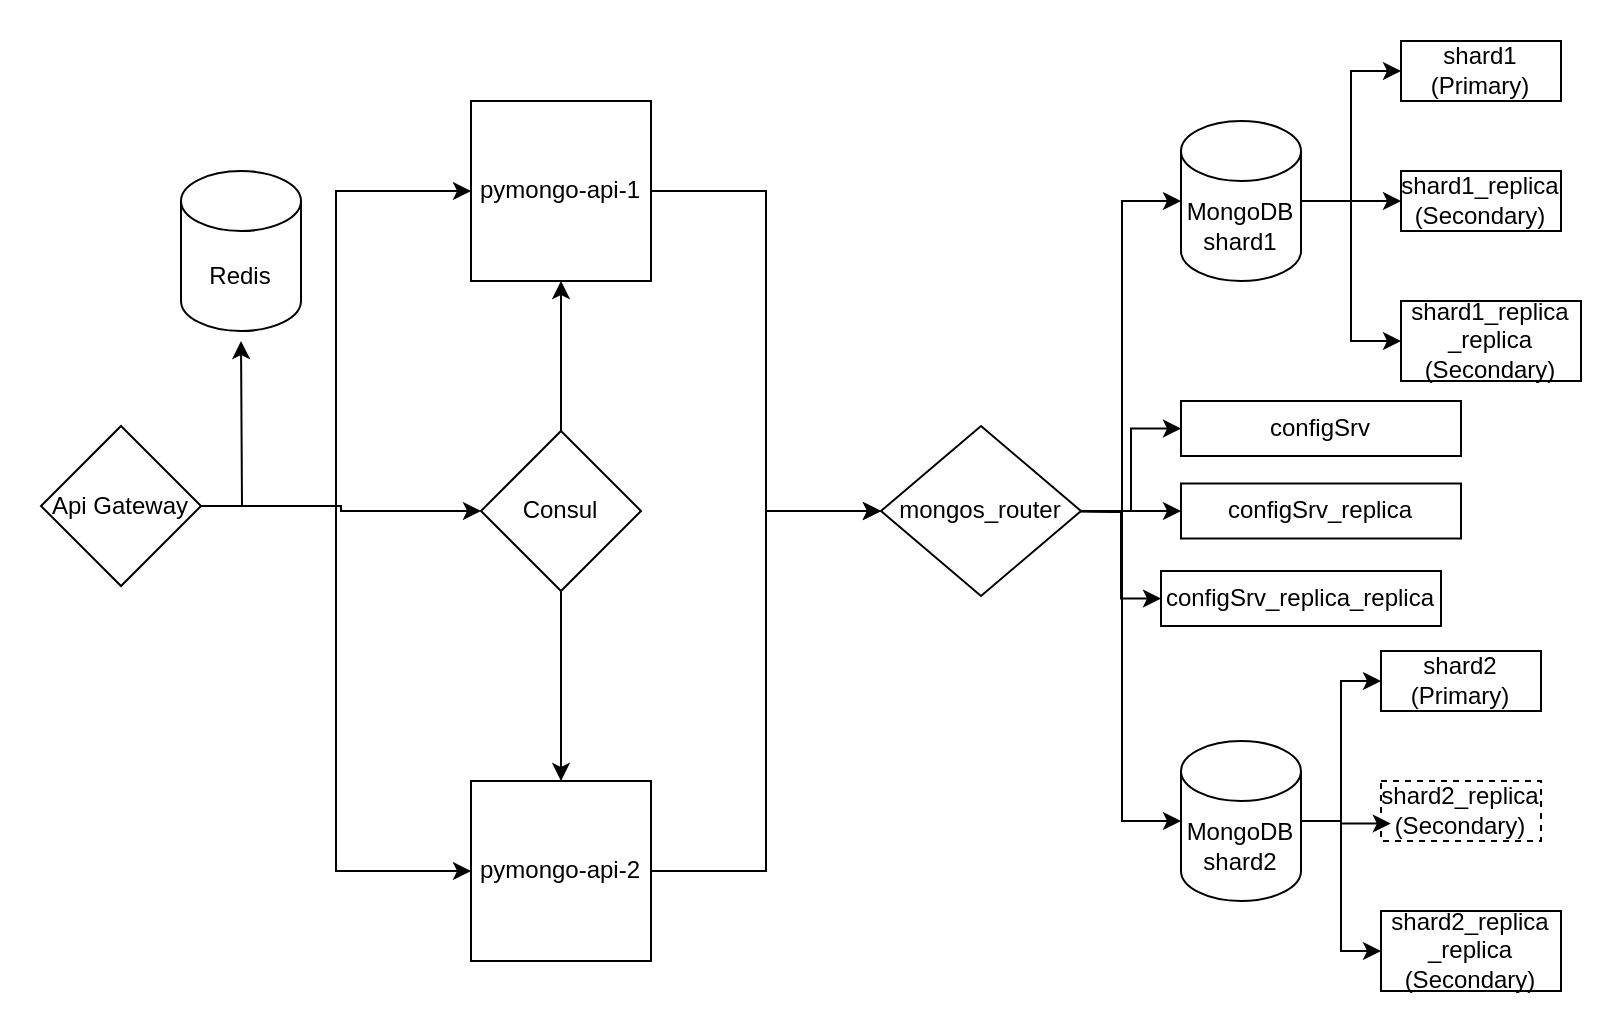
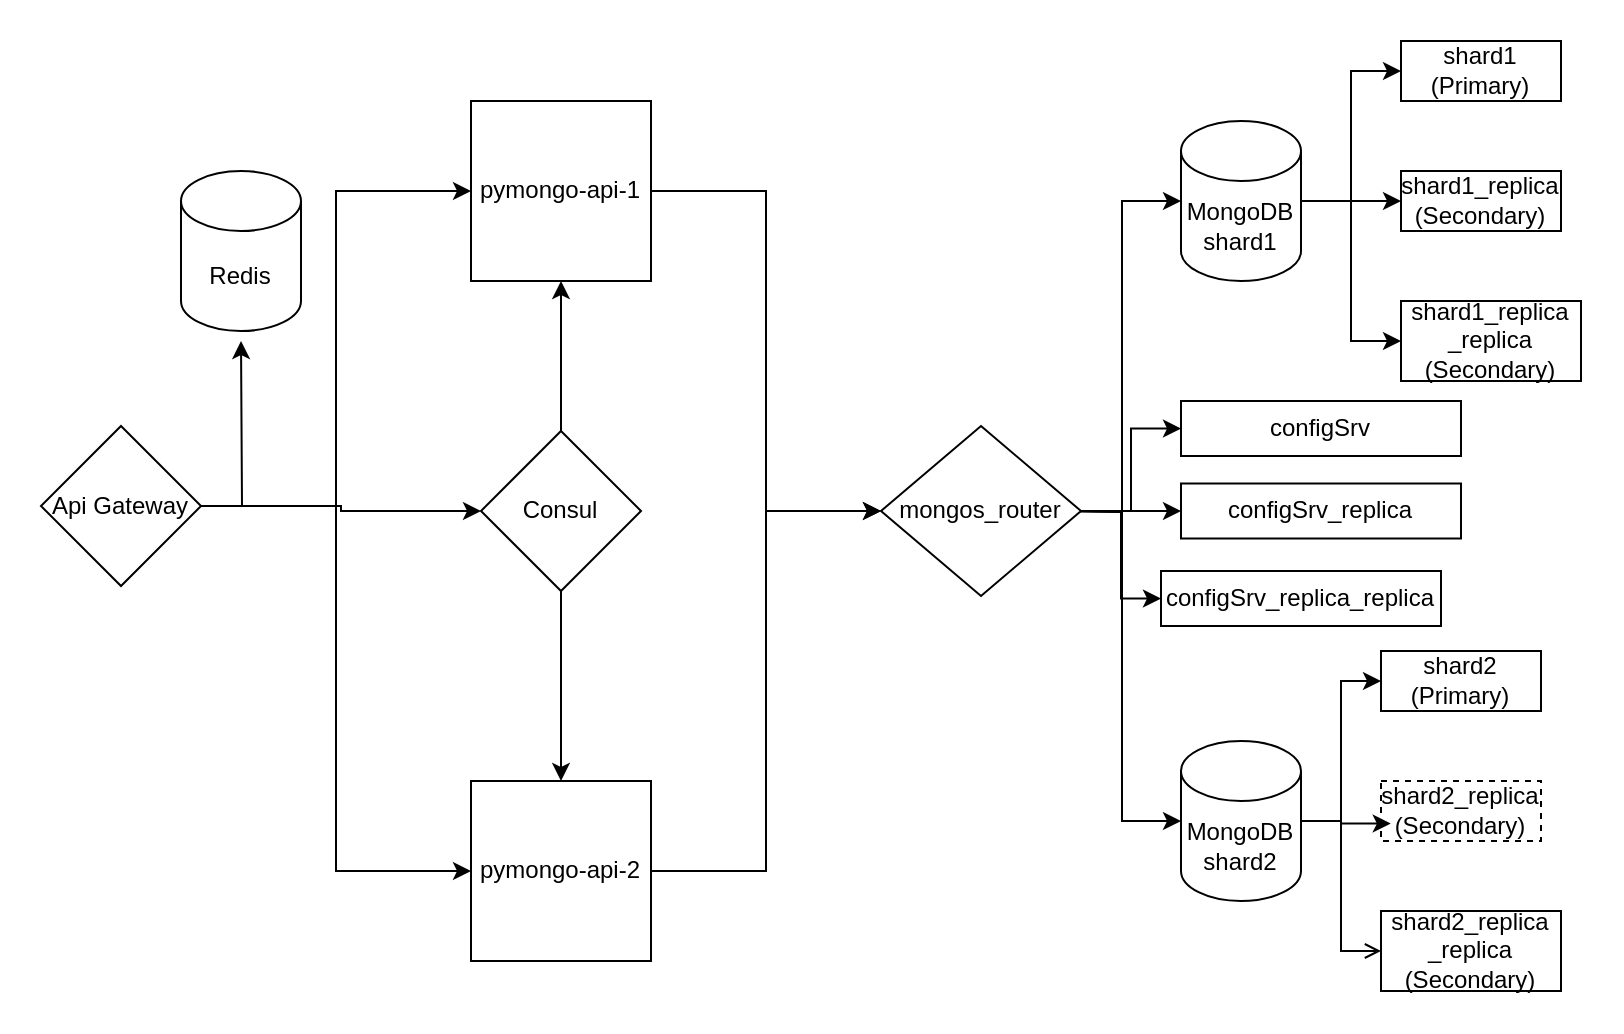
- <mxCell id="7" style="edgeStyle=orthogonalEdgeStyle;rounded=0;orthogonalLoop=1;jettySize=auto;html=1;entryX=0;entryY=0.5;entryDx=0;entryDy=0;" parent="1" source="8" target="20" edge="1"><mxGeometry relative="1" as="geometry" /></mxCell>
+ <mxCell id="7" style="edgeStyle=orthogonalEdgeStyle;rounded=0;orthogonalLoop=1;jettySize=auto;html=1;entryX=0;entryY=0.5;entryDx=0;entryDy=0;endArrow=open;" parent="1" source="8" target="20" edge="1"><mxGeometry relative="1" as="geometry" /></mxCell>
